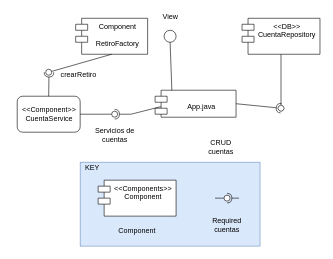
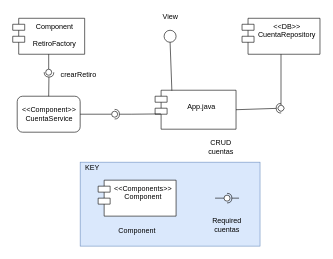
- <mxCell id="3" value="Component&#10;&#10;RetiroFactory" style="shape=module;align=left;spacingLeft=20;align=center;verticalAlign=top;" parent="1" vertex="1"><mxGeometry x="125.5" y="30" width="120" height="60" as="geometry" /></mxCell>
+ <mxCell id="3" value="Component&#10;&#10;RetiroFactory" style="shape=module;align=left;spacingLeft=20;align=center;verticalAlign=top;" parent="1" vertex="1"><mxGeometry x="20.5" y="30" width="120" height="60" as="geometry" /></mxCell>
- <mxCell id="2" value="&#10;App.java" style="shape=module;align=left;spacingLeft=20;align=center;verticalAlign=top;" parent="1" vertex="1"><mxGeometry x="258" y="150" width="135" height="45" as="geometry" /></mxCell>
+ <mxCell id="2" value="&#10;App.java" style="shape=module;align=left;spacingLeft=20;align=center;verticalAlign=top;" parent="1" vertex="1"><mxGeometry x="258" y="150" width="135" height="65" as="geometry" /></mxCell>
- <mxCell id="28" value="Servicios de cuentas" style="text;html=1;strokeColor=none;fillColor=none;align=center;verticalAlign=middle;whiteSpace=wrap;rounded=0;" parent="1" vertex="1"><mxGeometry x="156.75" y="210" width="67.5" height="30" as="geometry" /></mxCell>
